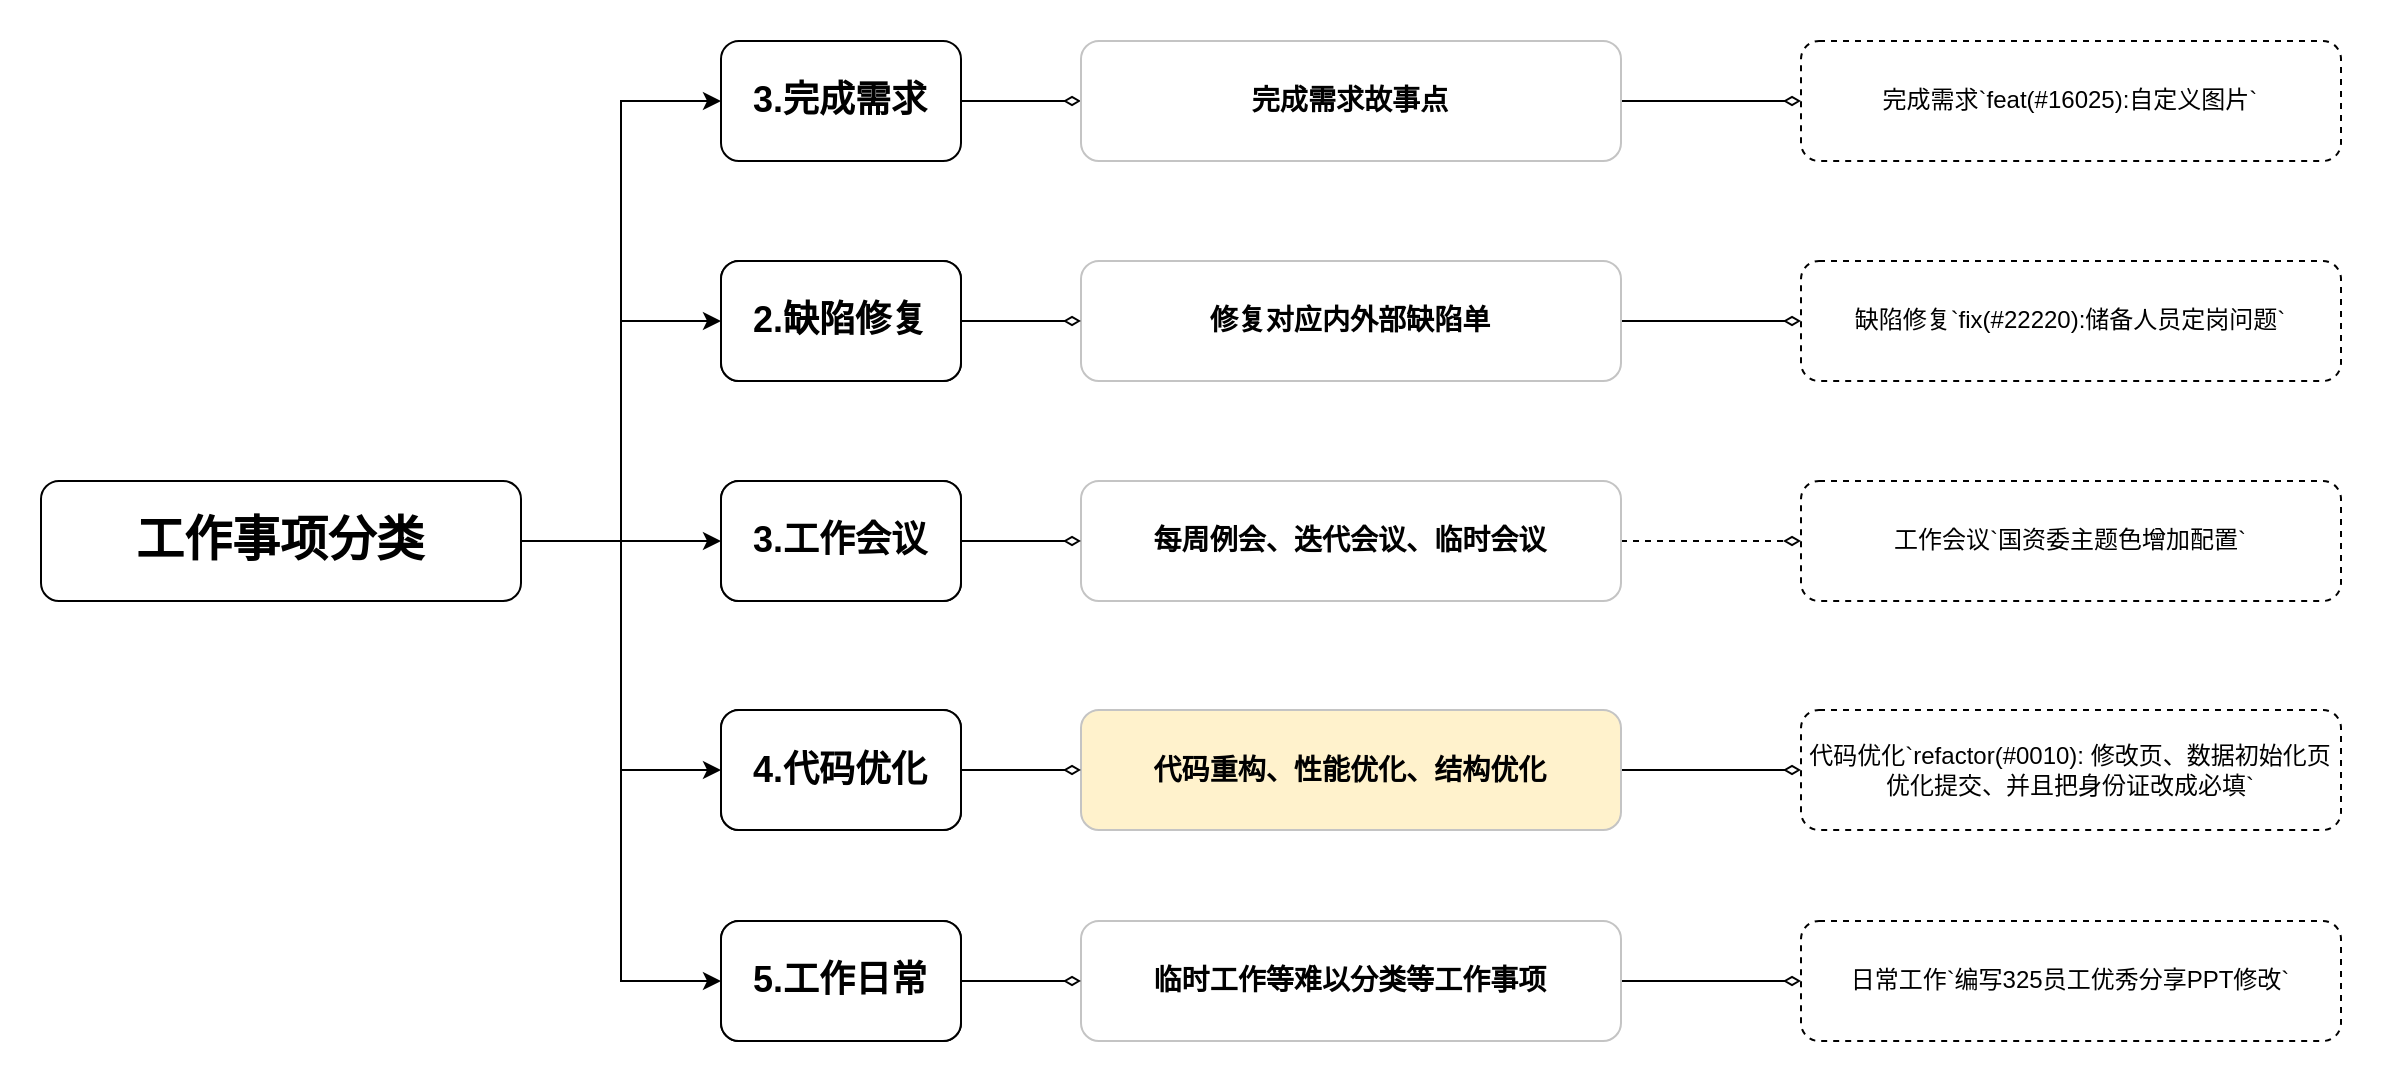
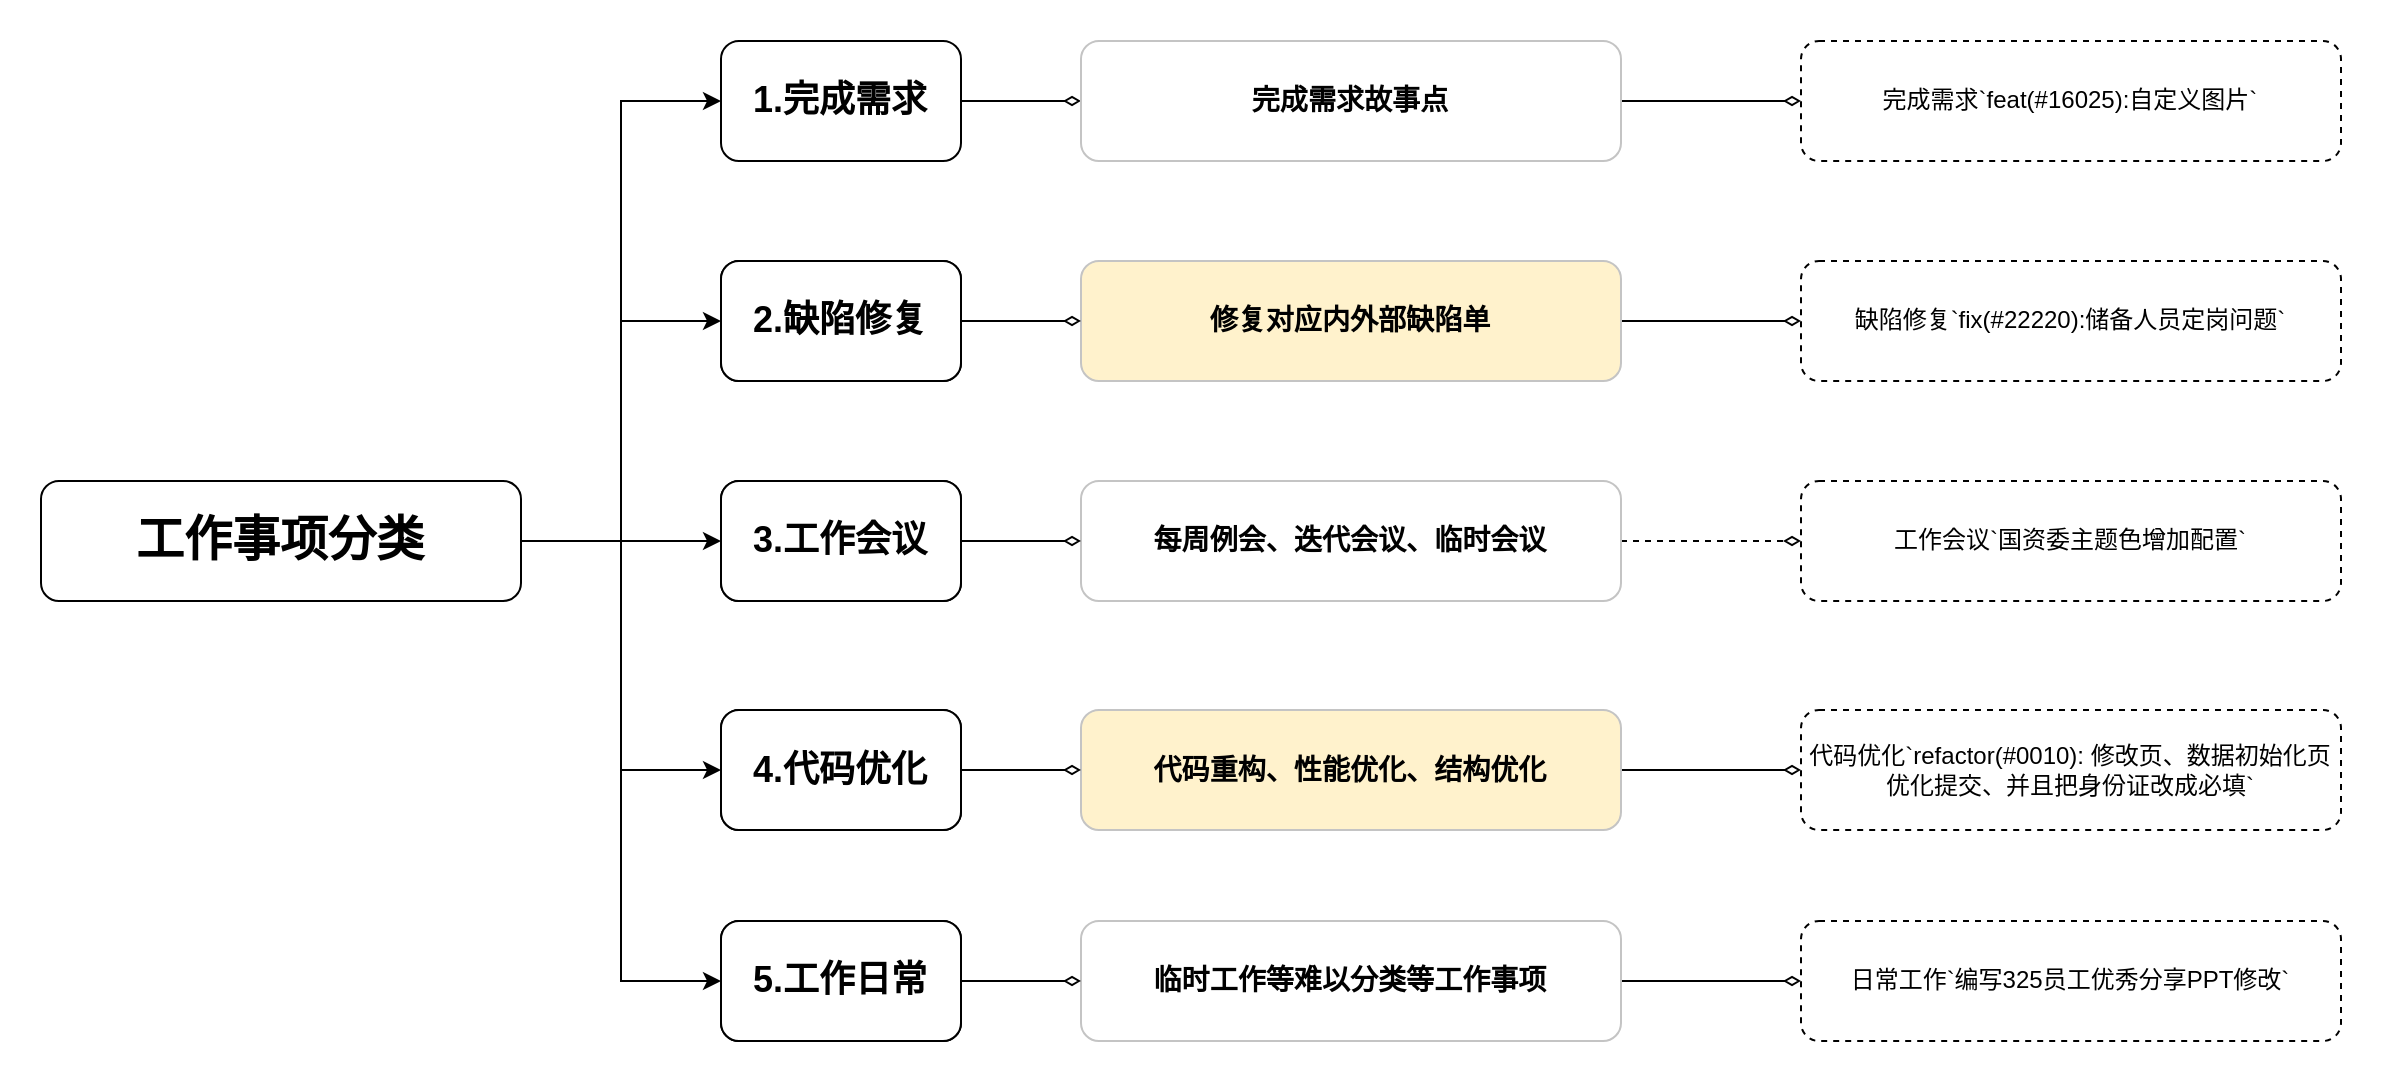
- <mxCell id="9" value="&lt;h2&gt;3.完成需求&lt;/h2&gt;" style="rounded=1;whiteSpace=wrap;html=1;fontStyle=1" vertex="1" parent="1"><mxGeometry x="360" y="20" width="120" height="60" as="geometry" /></mxCell>
+ <mxCell id="9" value="&lt;h2&gt;1.完成需求&lt;/h2&gt;" style="rounded=1;whiteSpace=wrap;html=1;fontStyle=1" vertex="1" parent="1"><mxGeometry x="360" y="20" width="120" height="60" as="geometry" /></mxCell>
- <mxCell id="18" value="&lt;h3&gt;修复对应内外部缺陷单&lt;/h3&gt;" style="rounded=1;whiteSpace=wrap;html=1;strokeColor=#C4C4C4;" vertex="1" parent="1"><mxGeometry x="540" y="130" width="270" height="60" as="geometry" /></mxCell>
+ <mxCell id="18" value="&lt;h3&gt;修复对应内外部缺陷单&lt;/h3&gt;" style="rounded=1;whiteSpace=wrap;html=1;strokeColor=#C4C4C4;fillColor=#fff2cc;" vertex="1" parent="1"><mxGeometry x="540" y="130" width="270" height="60" as="geometry" /></mxCell>
